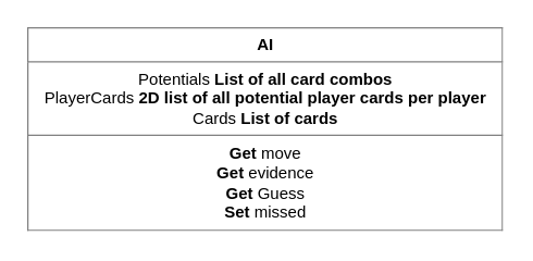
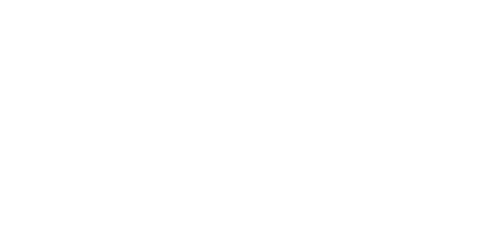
- <mxCell id="2" value="&lt;table border=&quot;1&quot; width=&quot;100%&quot; cellpadding=&quot;4&quot; style=&quot;width: 100% ; height: 100% ; border-collapse: collapse&quot;&gt;&lt;tbody&gt;&lt;tr&gt;&lt;th align=&quot;center&quot;&gt;AI&lt;/th&gt;&lt;/tr&gt;&lt;tr&gt;&lt;td align=&quot;center&quot;&gt;Potentials &lt;b&gt;List of all card combos&lt;/b&gt;&lt;br&gt;PlayerCards &lt;b&gt;2D list of all potential player cards per player&lt;/b&gt;&lt;br&gt;Cards &lt;b&gt;List of cards&lt;/b&gt;&lt;/td&gt;&lt;/tr&gt;&lt;tr&gt;&lt;td align=&quot;center&quot;&gt;&lt;b&gt;Get &lt;/b&gt;move&lt;br&gt;&lt;b&gt;Get &lt;/b&gt;evidence&lt;br&gt;&lt;b&gt;Get &lt;/b&gt;Guess&lt;br&gt;&lt;b&gt;Set &lt;/b&gt;missed&lt;br&gt;&lt;/td&gt;&lt;/tr&gt;&lt;/tbody&gt;&lt;/table&gt;" style="text;html=1;strokeColor=none;fillColor=none;overflow=fill;" vertex="1" parent="1"><mxGeometry x="20" y="20" width="350" height="150" as="geometry" /></mxCell>
